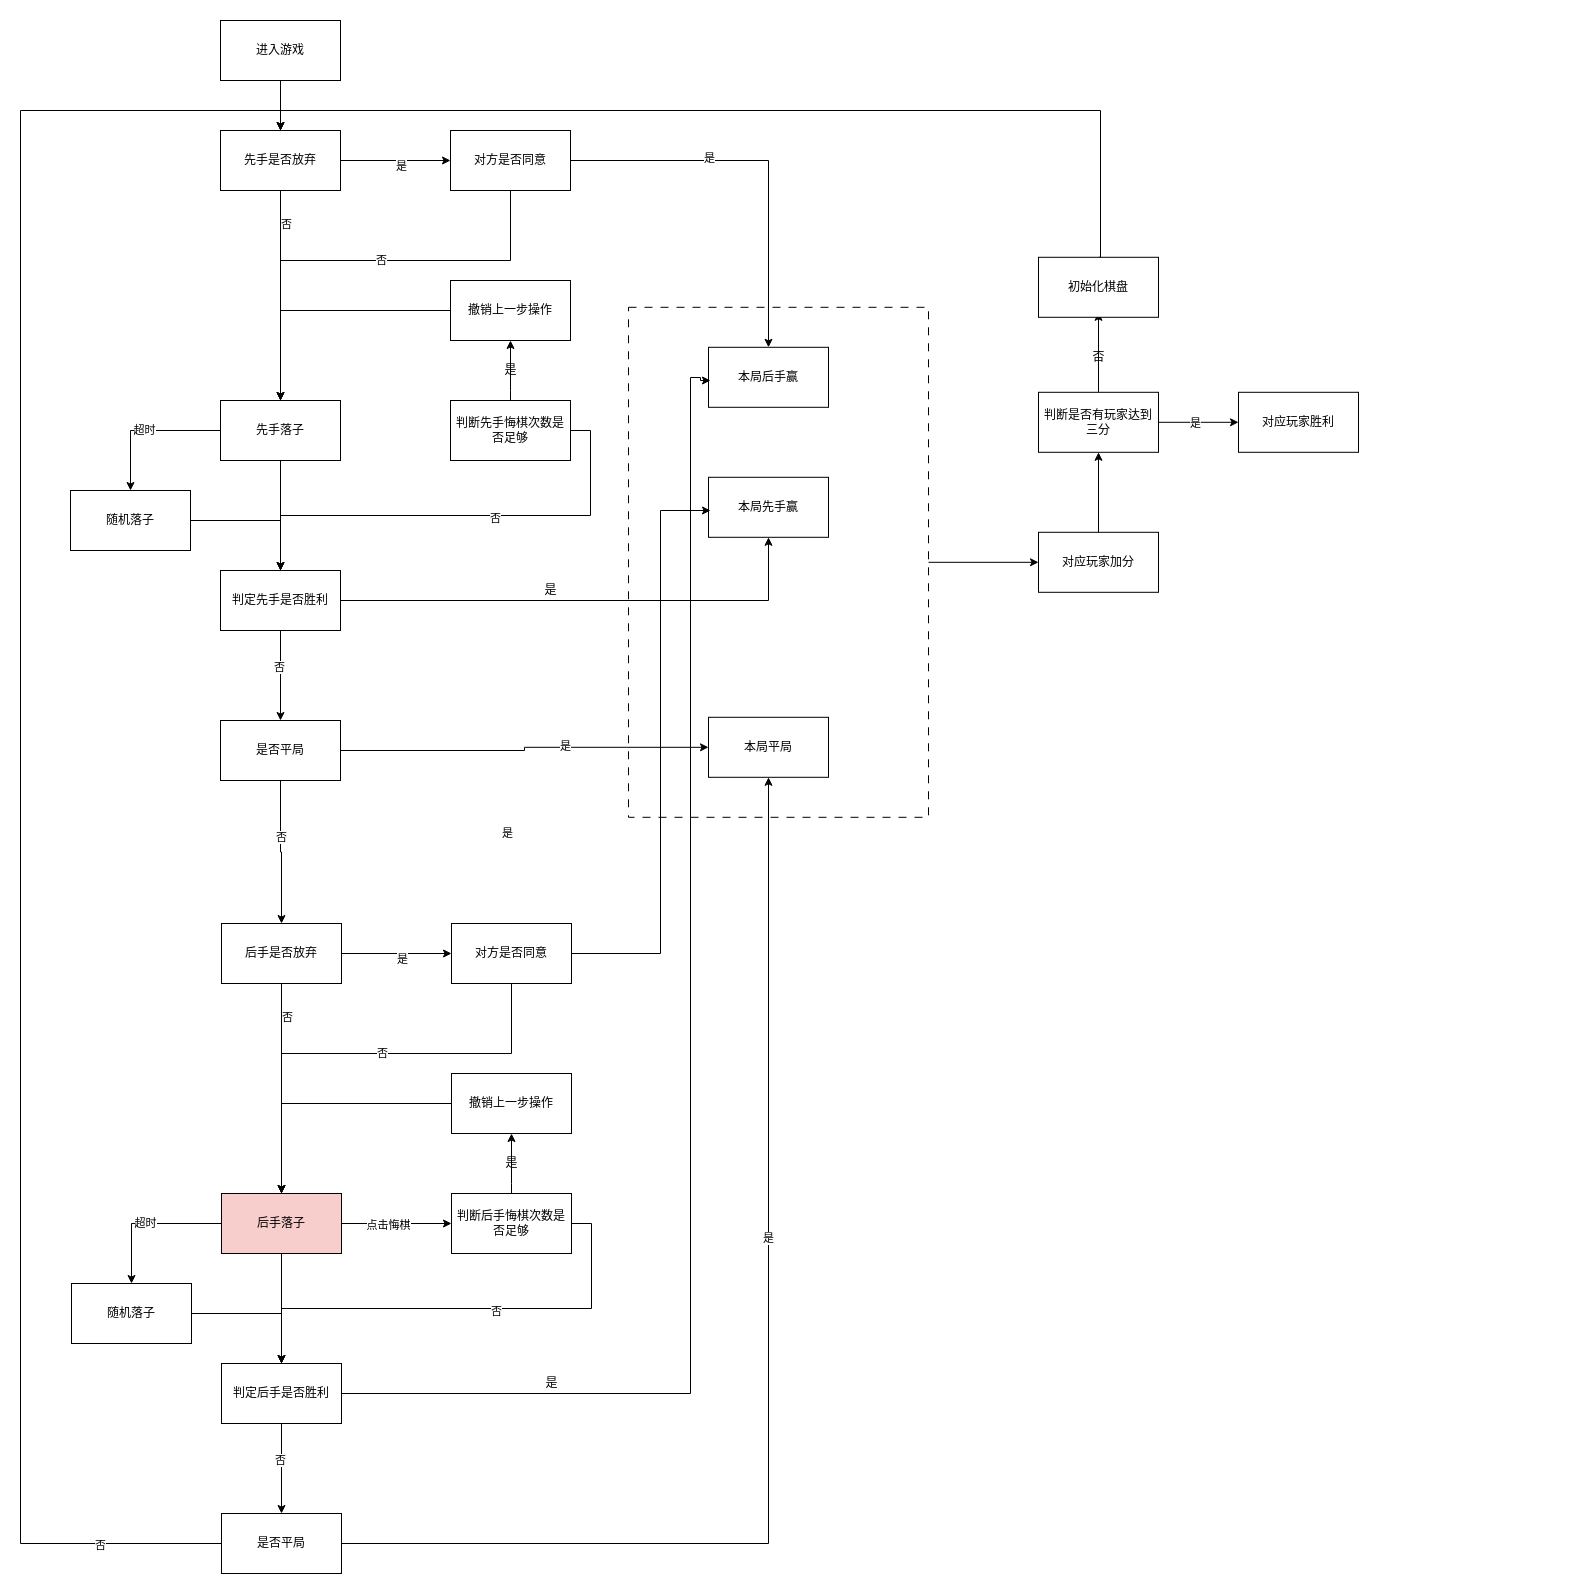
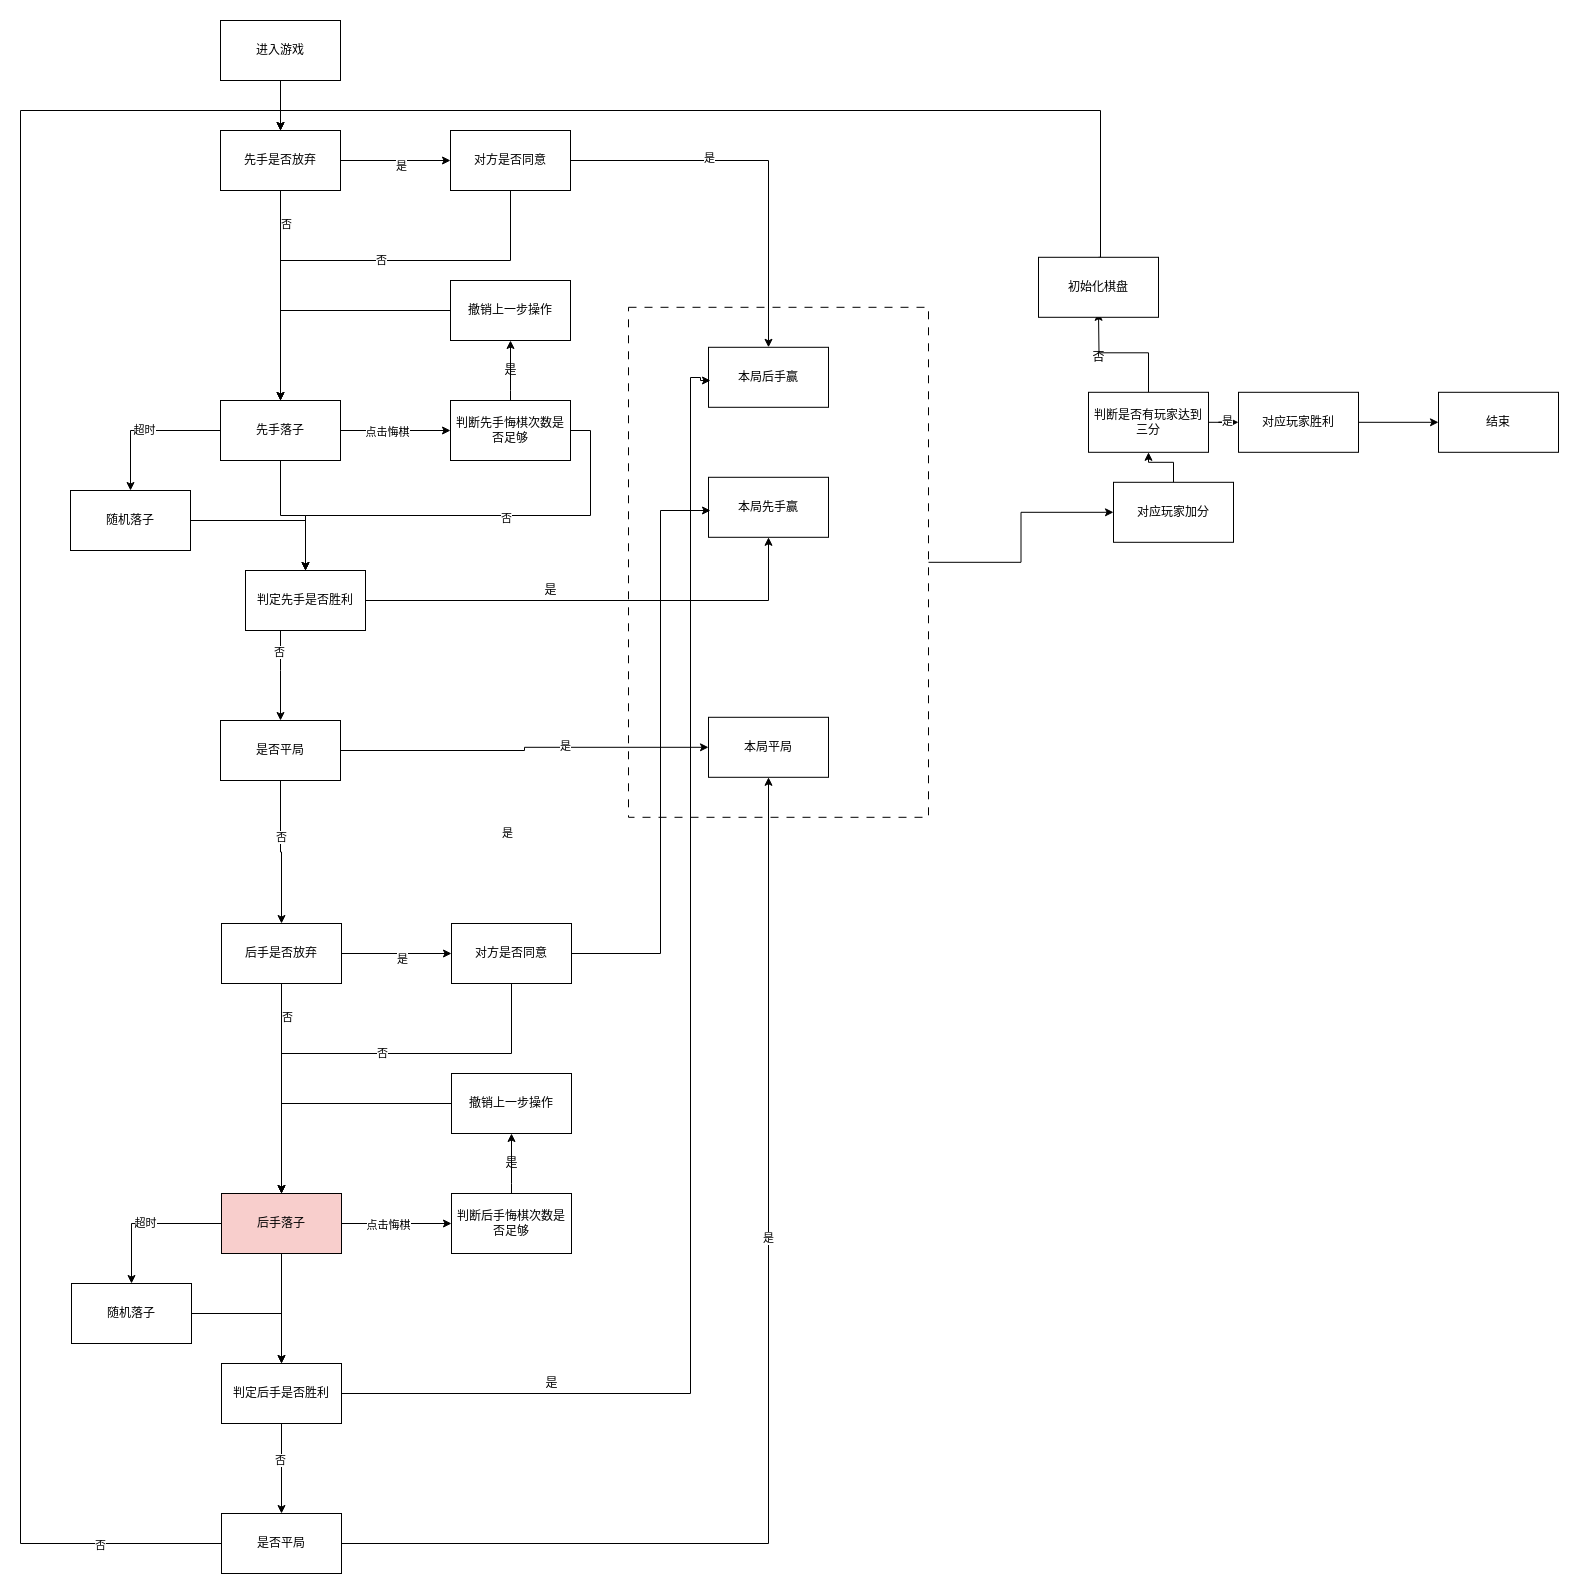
- <mxCell id="84" value="判断是否有玩家达到三分" style="rounded=0;whiteSpace=wrap;html=1;" vertex="1" parent="1"><mxGeometry x="1038" y="391.8" width="120" height="60" as="geometry" /></mxCell>
+ <mxCell id="84" value="判断是否有玩家达到三分" style="rounded=0;whiteSpace=wrap;html=1;" vertex="1" parent="1"><mxGeometry x="1088" y="391.8" width="120" height="60" as="geometry" /></mxCell>
+ <mxCell id="88" value="" style="edgeStyle=orthogonalEdgeStyle;rounded=0;orthogonalLoop=1;jettySize=auto;html=1;" edge="1" parent="1" source="89" target="90"><mxGeometry relative="1" as="geometry" /></mxCell>
+ <mxCell id="90" value="结束" style="whiteSpace=wrap;html=1;rounded=0;" vertex="1" parent="1"><mxGeometry x="1438" y="391.8" width="120" height="60" as="geometry" /></mxCell>
+ <mxCell id="7" style="edgeStyle=orthogonalEdgeStyle;rounded=0;orthogonalLoop=1;jettySize=auto;html=1;entryX=0;entryY=0.5;entryDx=0;entryDy=0;" parent="1" source="12" target="20" edge="1"><mxGeometry relative="1" as="geometry" /></mxCell>
+ <mxCell id="8" value="点击悔棋" style="edgeLabel;html=1;align=center;verticalAlign=middle;resizable=0;points=[];" parent="7" vertex="1" connectable="0"><mxGeometry x="-0.17" y="-1" relative="1" as="geometry"><mxPoint as="offset" /></mxGeometry></mxCell>
- <mxCell id="80" value="对应玩家加分" style="rounded=0;whiteSpace=wrap;html=1;" vertex="1" parent="1"><mxGeometry x="1038" y="531.8" width="120" height="60" as="geometry" /></mxCell>
+ <mxCell id="80" value="对应玩家加分" style="rounded=0;whiteSpace=wrap;html=1;" vertex="1" parent="1"><mxGeometry x="1113" y="481.8" width="120" height="60" as="geometry" /></mxCell>
- <mxCell id="16" value="判定先手是否胜利" style="rounded=0;whiteSpace=wrap;html=1;" parent="1" vertex="1"><mxGeometry x="220" y="570" width="120" height="60" as="geometry" /></mxCell>
+ <mxCell id="16" value="判定先手是否胜利" style="rounded=0;whiteSpace=wrap;html=1;" parent="1" vertex="1"><mxGeometry x="245" y="570" width="120" height="60" as="geometry" /></mxCell>
- <mxCell id="58" style="edgeStyle=orthogonalEdgeStyle;rounded=0;orthogonalLoop=1;jettySize=auto;html=1;entryX=0.5;entryY=0;entryDx=0;entryDy=0;exitX=1;exitY=0.5;exitDx=0;exitDy=0;" parent="1" source="60" target="56" edge="1"><mxGeometry relative="1" as="geometry" /></mxCell>
- <mxCell id="59" value="否" style="edgeLabel;html=1;align=center;verticalAlign=middle;resizable=0;points=[];" parent="58" vertex="1" connectable="0"><mxGeometry x="-0.146" y="2" relative="1" as="geometry"><mxPoint as="offset" /></mxGeometry></mxCell>
